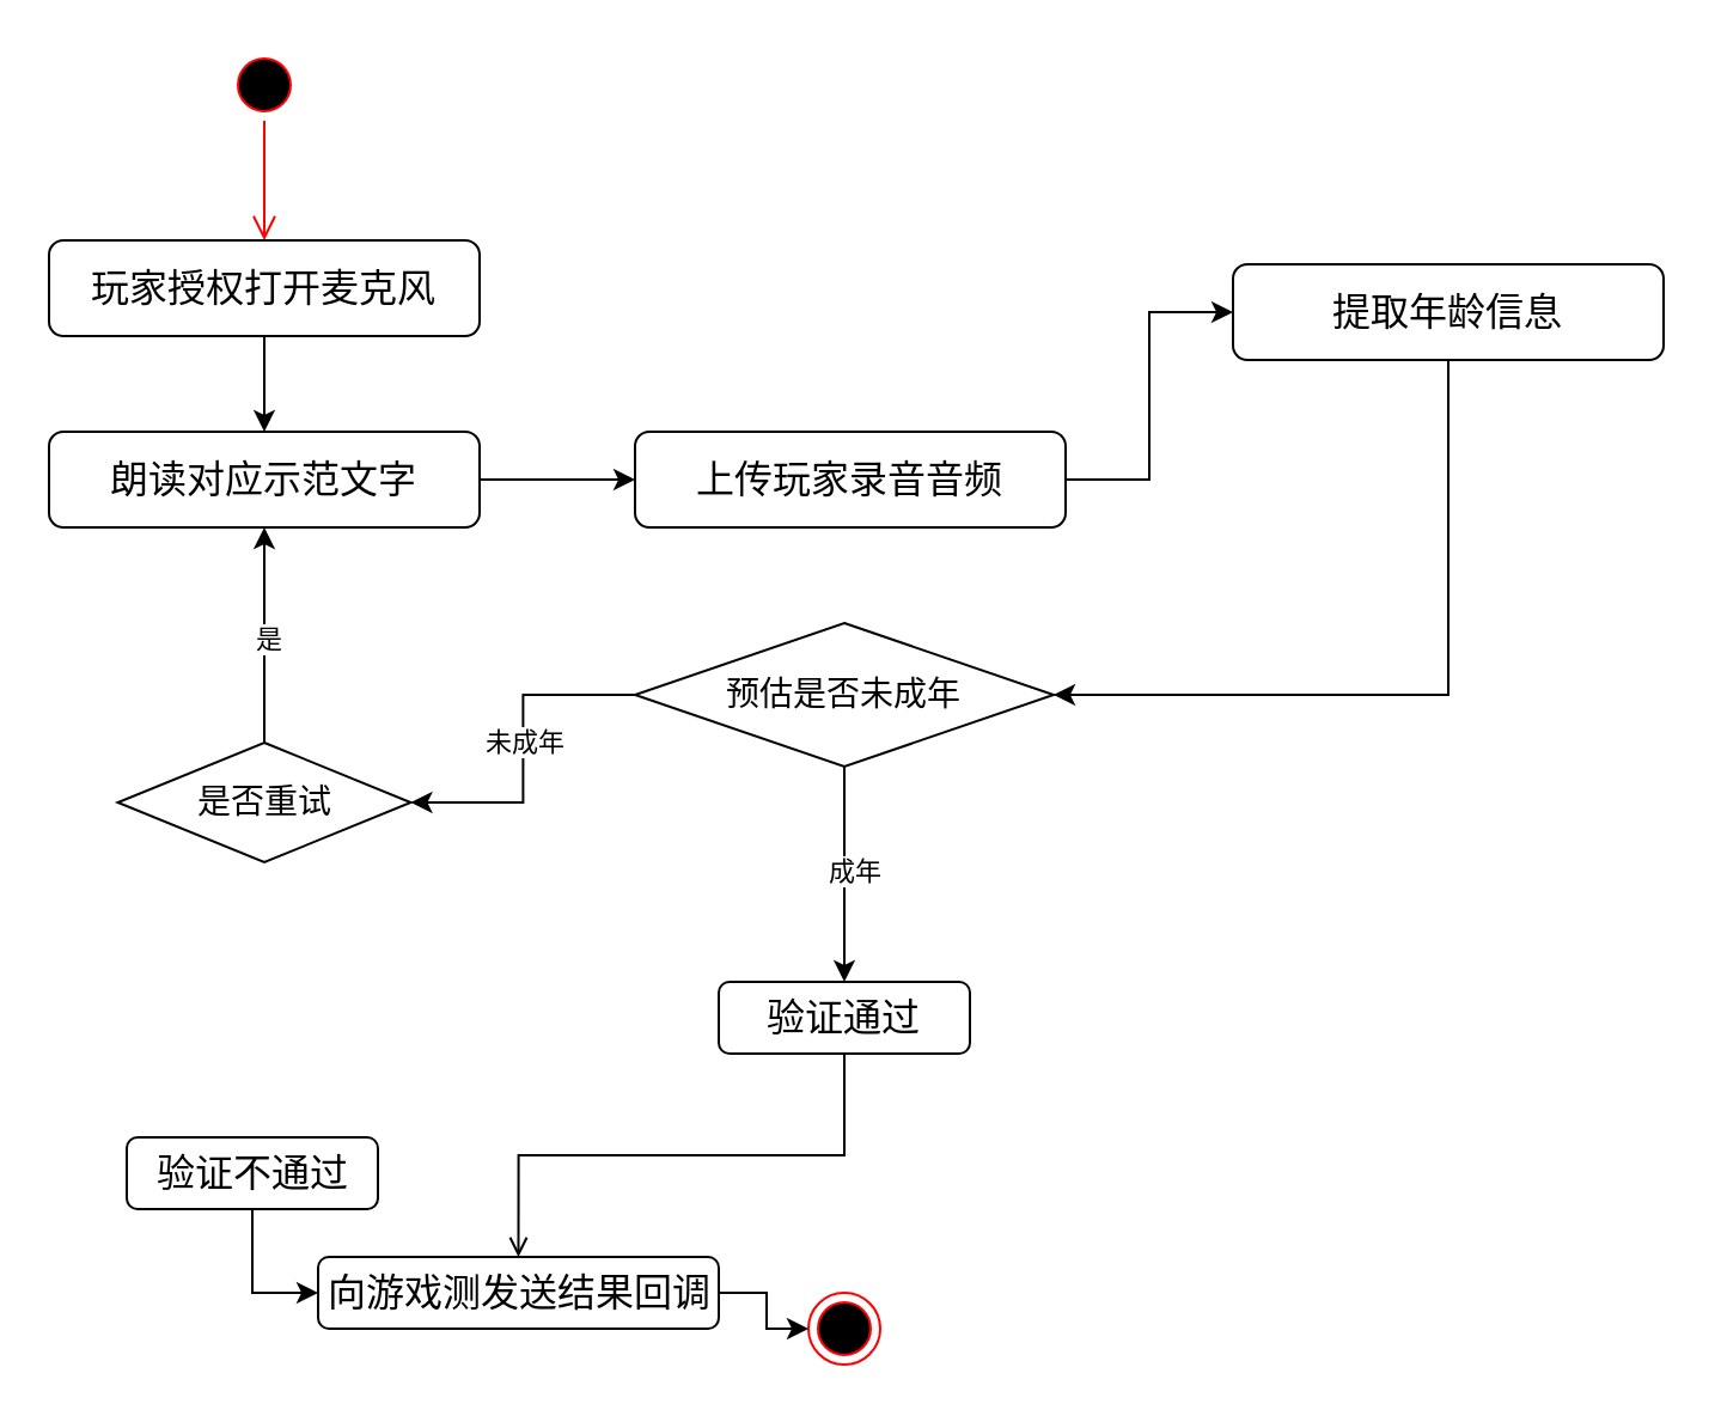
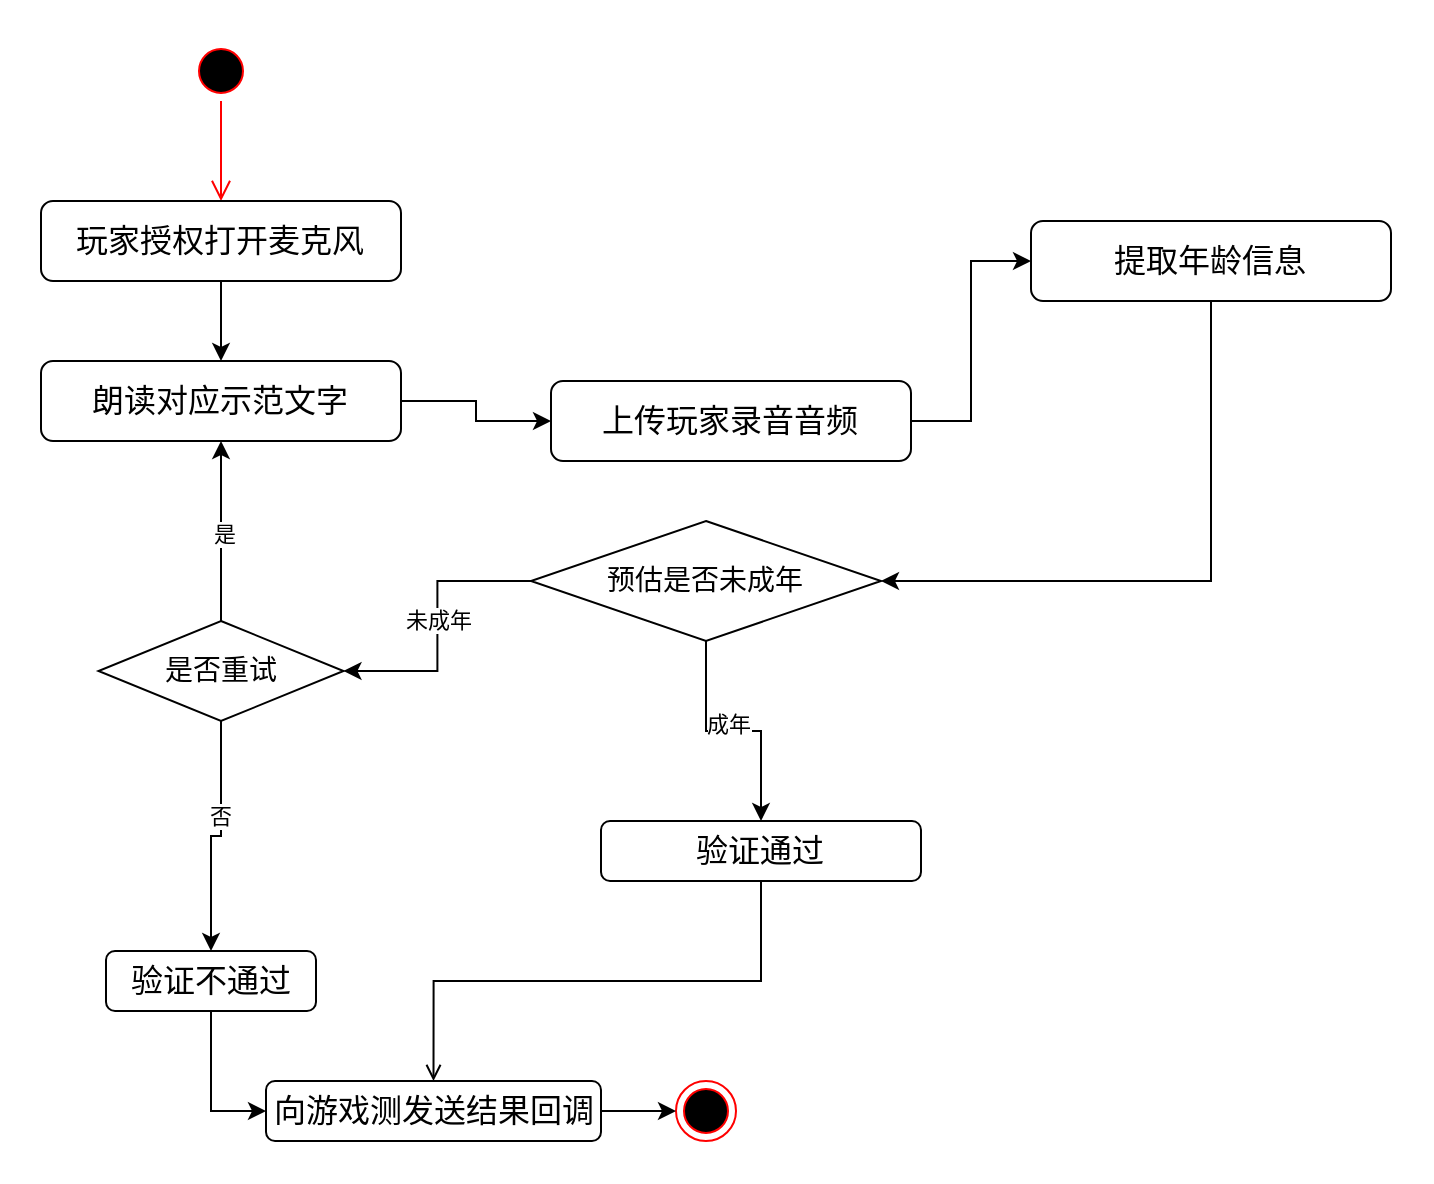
- <mxCell id="10" value="&lt;font face=&quot;Lucida Console&quot; style=&quot;font-size: 16px;&quot;&gt;上传玩家录音音频&lt;/font&gt;" style="rounded=1;whiteSpace=wrap;html=1;" parent="1" vertex="1"><mxGeometry x="265" y="180" width="180" height="40" as="geometry" /></mxCell>
+ <mxCell id="10" value="&lt;font face=&quot;Lucida Console&quot; style=&quot;font-size: 16px;&quot;&gt;上传玩家录音音频&lt;/font&gt;" style="rounded=1;whiteSpace=wrap;html=1;" parent="1" vertex="1"><mxGeometry x="275" y="190" width="180" height="40" as="geometry" /></mxCell>
+ <mxCell id="22" style="edgeStyle=orthogonalEdgeStyle;rounded=0;orthogonalLoop=1;jettySize=auto;html=1;exitX=0.5;exitY=1;exitDx=0;exitDy=0;entryX=0.5;entryY=0;entryDx=0;entryDy=0;" parent="1" source="24" target="26" edge="1"><mxGeometry relative="1" as="geometry" /></mxCell>
+ <mxCell id="23" value="否" style="edgeLabel;html=1;align=center;verticalAlign=middle;resizable=0;points=[];" parent="22" vertex="1" connectable="0"><mxGeometry x="-0.222" y="-1" relative="1" as="geometry"><mxPoint as="offset" /></mxGeometry></mxCell>
- <mxCell id="19" value="&lt;font size=&quot;3&quot; face=&quot;Lucida Console&quot;&gt;验证通过&lt;/font&gt;" style="rounded=1;whiteSpace=wrap;html=1;" parent="1" vertex="1"><mxGeometry x="300" y="410" width="105" height="30" as="geometry" /></mxCell>
+ <mxCell id="19" value="&lt;font size=&quot;3&quot; face=&quot;Lucida Console&quot;&gt;验证通过&lt;/font&gt;" style="rounded=1;whiteSpace=wrap;html=1;" parent="1" vertex="1"><mxGeometry x="300" y="410" width="160" height="30" as="geometry" /></mxCell>
- <mxCell id="28" value="&lt;font size=&quot;3&quot; face=&quot;Lucida Console&quot;&gt;向游戏测发送结果回调&lt;/font&gt;" style="rounded=1;whiteSpace=wrap;html=1;" parent="1" vertex="1"><mxGeometry x="132.5" y="525" width="167.5" height="30" as="geometry" /></mxCell>
+ <mxCell id="28" value="&lt;font size=&quot;3&quot; face=&quot;Lucida Console&quot;&gt;向游戏测发送结果回调&lt;/font&gt;" style="rounded=1;whiteSpace=wrap;html=1;" parent="1" vertex="1"><mxGeometry x="132.5" y="540" width="167.5" height="30" as="geometry" /></mxCell>
